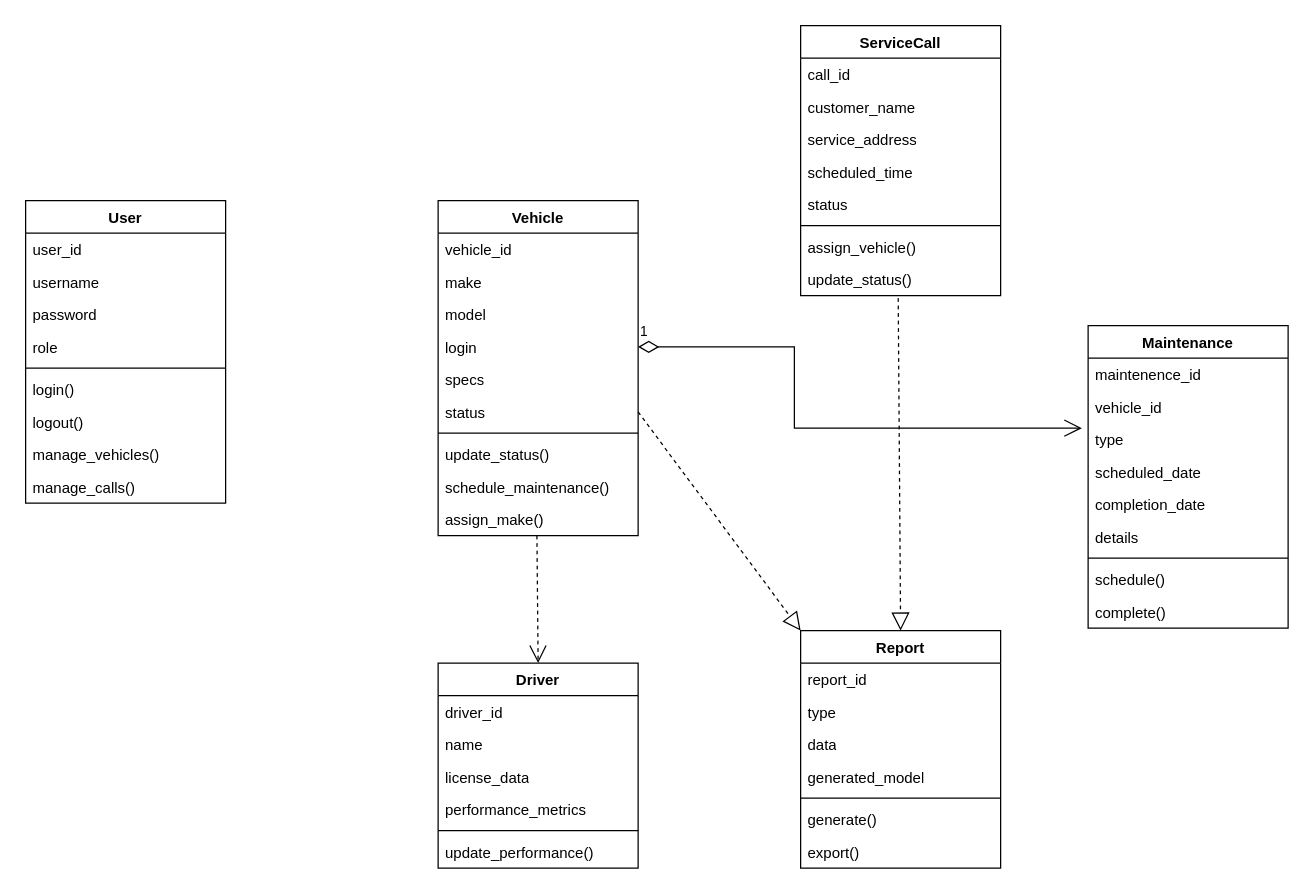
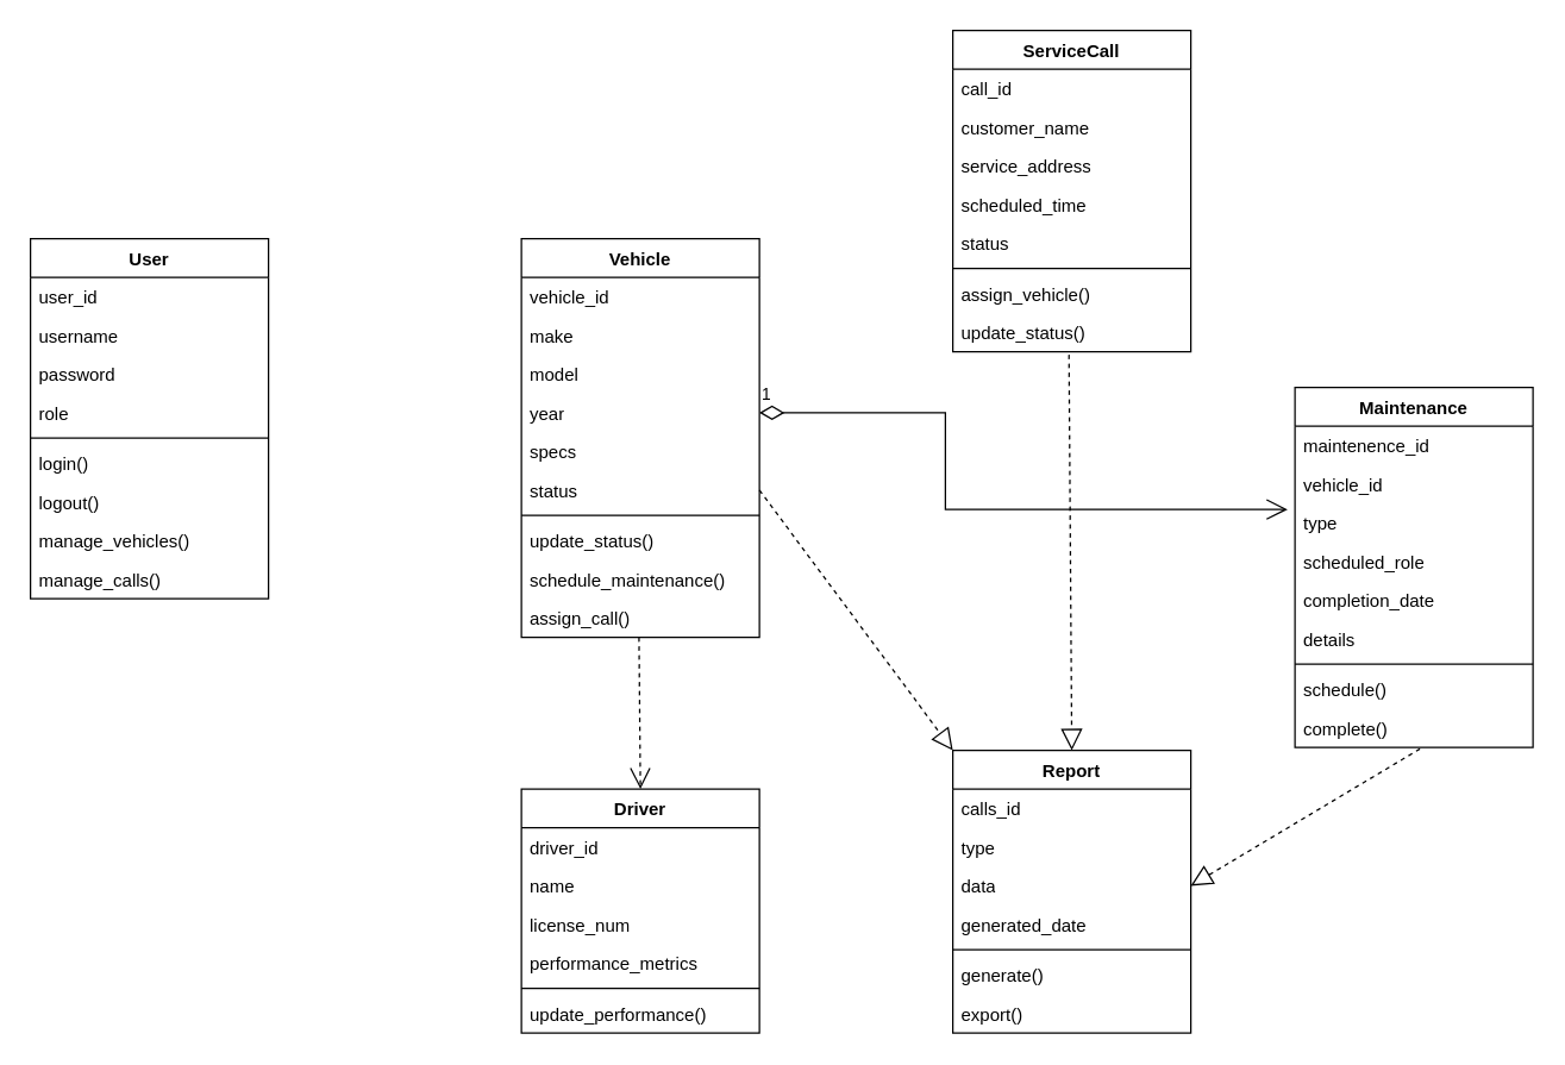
- <mxCell id="6" value="login" style="text;strokeColor=none;fillColor=none;align=left;verticalAlign=top;spacingLeft=4;spacingRight=4;overflow=hidden;rotatable=0;points=[[0,0.5],[1,0.5]];portConstraint=eastwest;whiteSpace=wrap;html=1;" vertex="1" parent="2"><mxGeometry y="104" width="160" height="26" as="geometry" /></mxCell>
+ <mxCell id="6" value="year" style="text;strokeColor=none;fillColor=none;align=left;verticalAlign=top;spacingLeft=4;spacingRight=4;overflow=hidden;rotatable=0;points=[[0,0.5],[1,0.5]];portConstraint=eastwest;whiteSpace=wrap;html=1;" vertex="1" parent="2"><mxGeometry y="104" width="160" height="26" as="geometry" /></mxCell>
- <mxCell id="26" value="scheduled_date" style="text;strokeColor=none;fillColor=none;align=left;verticalAlign=top;spacingLeft=4;spacingRight=4;overflow=hidden;rotatable=0;points=[[0,0.5],[1,0.5]];portConstraint=eastwest;whiteSpace=wrap;html=1;" vertex="1" parent="22"><mxGeometry y="104" width="160" height="26" as="geometry" /></mxCell>
+ <mxCell id="26" value="scheduled_role" style="text;strokeColor=none;fillColor=none;align=left;verticalAlign=top;spacingLeft=4;spacingRight=4;overflow=hidden;rotatable=0;points=[[0,0.5],[1,0.5]];portConstraint=eastwest;whiteSpace=wrap;html=1;" vertex="1" parent="22"><mxGeometry y="104" width="160" height="26" as="geometry" /></mxCell>
- <mxCell id="12" value="assign_make()" style="text;strokeColor=none;fillColor=none;align=left;verticalAlign=top;spacingLeft=4;spacingRight=4;overflow=hidden;rotatable=0;points=[[0,0.5],[1,0.5]];portConstraint=eastwest;whiteSpace=wrap;html=1;" vertex="1" parent="2"><mxGeometry y="242" width="160" height="26" as="geometry" /></mxCell>
+ <mxCell id="12" value="assign_call()" style="text;strokeColor=none;fillColor=none;align=left;verticalAlign=top;spacingLeft=4;spacingRight=4;overflow=hidden;rotatable=0;points=[[0,0.5],[1,0.5]];portConstraint=eastwest;whiteSpace=wrap;html=1;" vertex="1" parent="2"><mxGeometry y="242" width="160" height="26" as="geometry" /></mxCell>
- <mxCell id="50" value="report_id" style="text;strokeColor=none;fillColor=none;align=left;verticalAlign=top;spacingLeft=4;spacingRight=4;overflow=hidden;rotatable=0;points=[[0,0.5],[1,0.5]];portConstraint=eastwest;whiteSpace=wrap;html=1;" vertex="1" parent="49"><mxGeometry y="26" width="160" height="26" as="geometry" /></mxCell>
+ <mxCell id="50" value="calls_id" style="text;strokeColor=none;fillColor=none;align=left;verticalAlign=top;spacingLeft=4;spacingRight=4;overflow=hidden;rotatable=0;points=[[0,0.5],[1,0.5]];portConstraint=eastwest;whiteSpace=wrap;html=1;" vertex="1" parent="49"><mxGeometry y="26" width="160" height="26" as="geometry" /></mxCell>
+ <mxCell id="61" value="" style="endArrow=block;dashed=1;endFill=0;endSize=12;html=1;rounded=0;exitX=0.525;exitY=1.038;exitDx=0;exitDy=0;exitPerimeter=0;entryX=1;entryY=0.5;entryDx=0;entryDy=0;" edge="1" parent="1" source="31" target="52"><mxGeometry width="160" relative="1" as="geometry"><mxPoint x="650" y="350" as="sourcePoint" /><mxPoint x="810" y="350" as="targetPoint" /></mxGeometry></mxCell>
- <mxCell id="35" value="license_data" style="text;strokeColor=none;fillColor=none;align=left;verticalAlign=top;spacingLeft=4;spacingRight=4;overflow=hidden;rotatable=0;points=[[0,0.5],[1,0.5]];portConstraint=eastwest;whiteSpace=wrap;html=1;" vertex="1" parent="32"><mxGeometry y="78" width="160" height="26" as="geometry" /></mxCell>
+ <mxCell id="35" value="license_num" style="text;strokeColor=none;fillColor=none;align=left;verticalAlign=top;spacingLeft=4;spacingRight=4;overflow=hidden;rotatable=0;points=[[0,0.5],[1,0.5]];portConstraint=eastwest;whiteSpace=wrap;html=1;" vertex="1" parent="32"><mxGeometry y="78" width="160" height="26" as="geometry" /></mxCell>
- <mxCell id="53" value="generated_model" style="text;strokeColor=none;fillColor=none;align=left;verticalAlign=top;spacingLeft=4;spacingRight=4;overflow=hidden;rotatable=0;points=[[0,0.5],[1,0.5]];portConstraint=eastwest;whiteSpace=wrap;html=1;" vertex="1" parent="49"><mxGeometry y="104" width="160" height="26" as="geometry" /></mxCell>
+ <mxCell id="53" value="generated_date" style="text;strokeColor=none;fillColor=none;align=left;verticalAlign=top;spacingLeft=4;spacingRight=4;overflow=hidden;rotatable=0;points=[[0,0.5],[1,0.5]];portConstraint=eastwest;whiteSpace=wrap;html=1;" vertex="1" parent="49"><mxGeometry y="104" width="160" height="26" as="geometry" /></mxCell>
